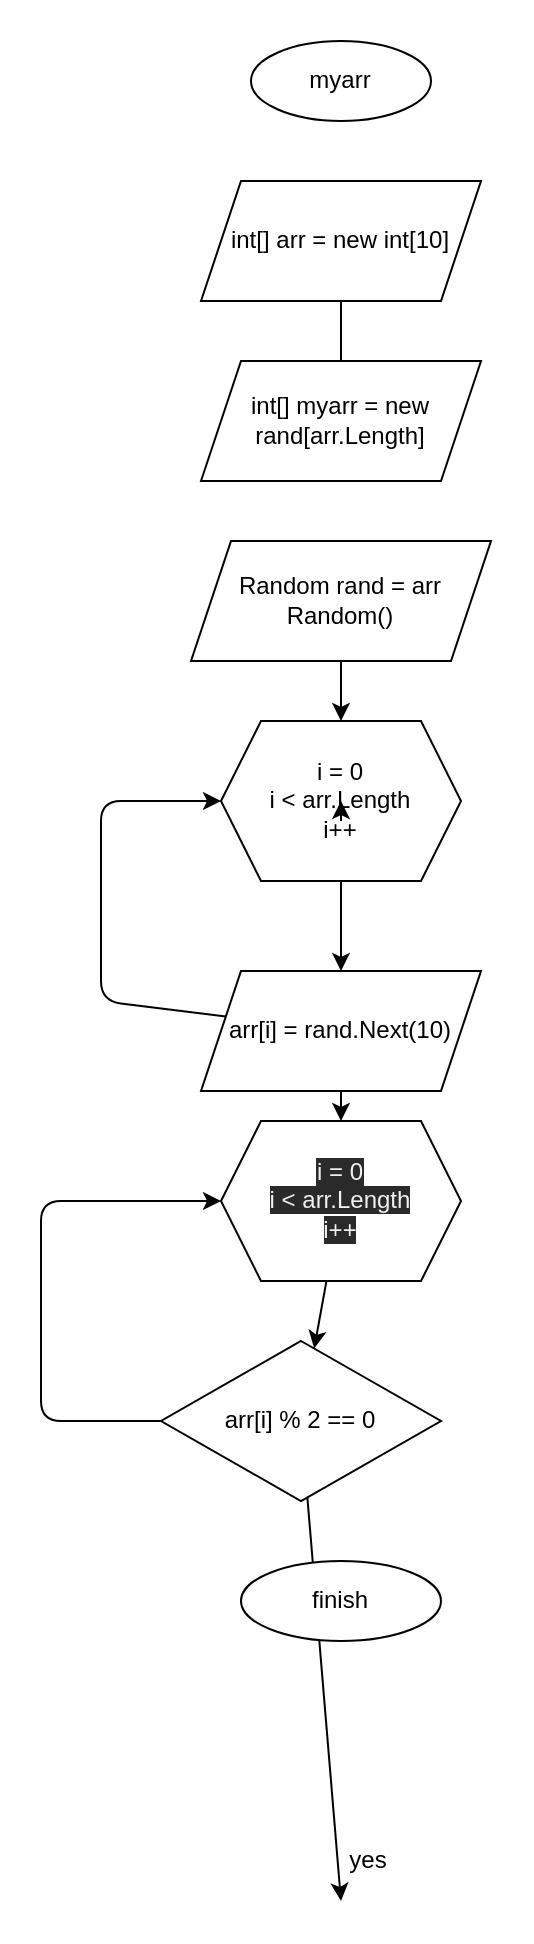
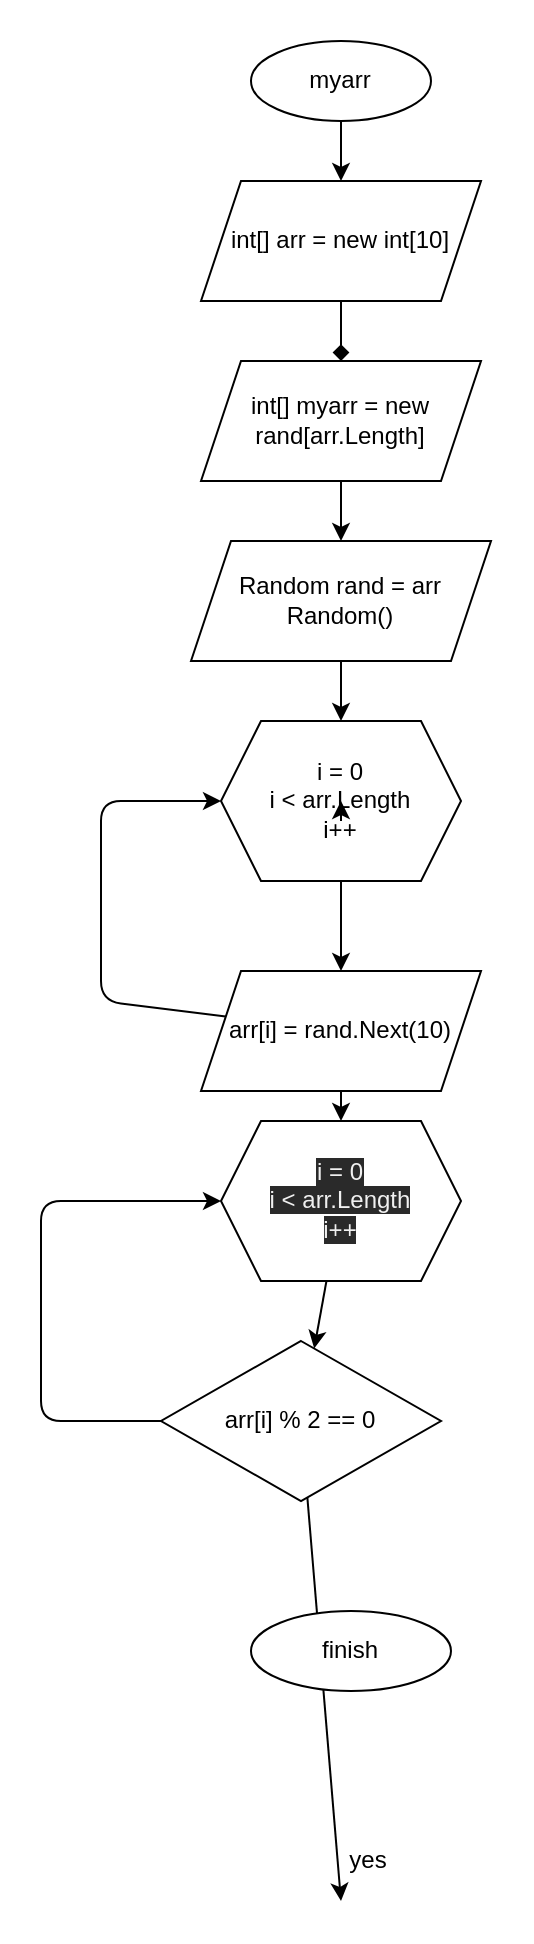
+ <mxCell id="2" value="" style="edgeStyle=none;html=1;" parent="1" source="3" target="7" edge="1"><mxGeometry relative="1" as="geometry" /></mxCell>
- <mxCell id="22" value="" style="edgeStyle=none;html=1;endArrow=none;" edge="1" parent="1" source="7" target="21"><mxGeometry relative="1" as="geometry"><mxPoint x="170" y="150" as="sourcePoint" /><mxPoint x="170" y="310" as="targetPoint" /></mxGeometry></mxCell>
+ <mxCell id="22" value="" style="edgeStyle=none;html=1;endArrow=diamond;" edge="1" parent="1" source="7" target="21"><mxGeometry relative="1" as="geometry"><mxPoint x="170" y="150" as="sourcePoint" /><mxPoint x="170" y="310" as="targetPoint" /></mxGeometry></mxCell>
+ <mxCell id="6" value="" style="edgeStyle=none;html=1;startArrow=none;" parent="1" source="21" target="10" edge="1"><mxGeometry relative="1" as="geometry" /></mxCell>
- <mxCell id="19" value="finish" style="ellipse;whiteSpace=wrap;html=1;" parent="1" vertex="1"><mxGeometry x="120" y="780" width="100" height="40" as="geometry" /></mxCell>
+ <mxCell id="19" value="finish" style="ellipse;whiteSpace=wrap;html=1;" parent="1" vertex="1"><mxGeometry x="125" y="805" width="100" height="40" as="geometry" /></mxCell>
